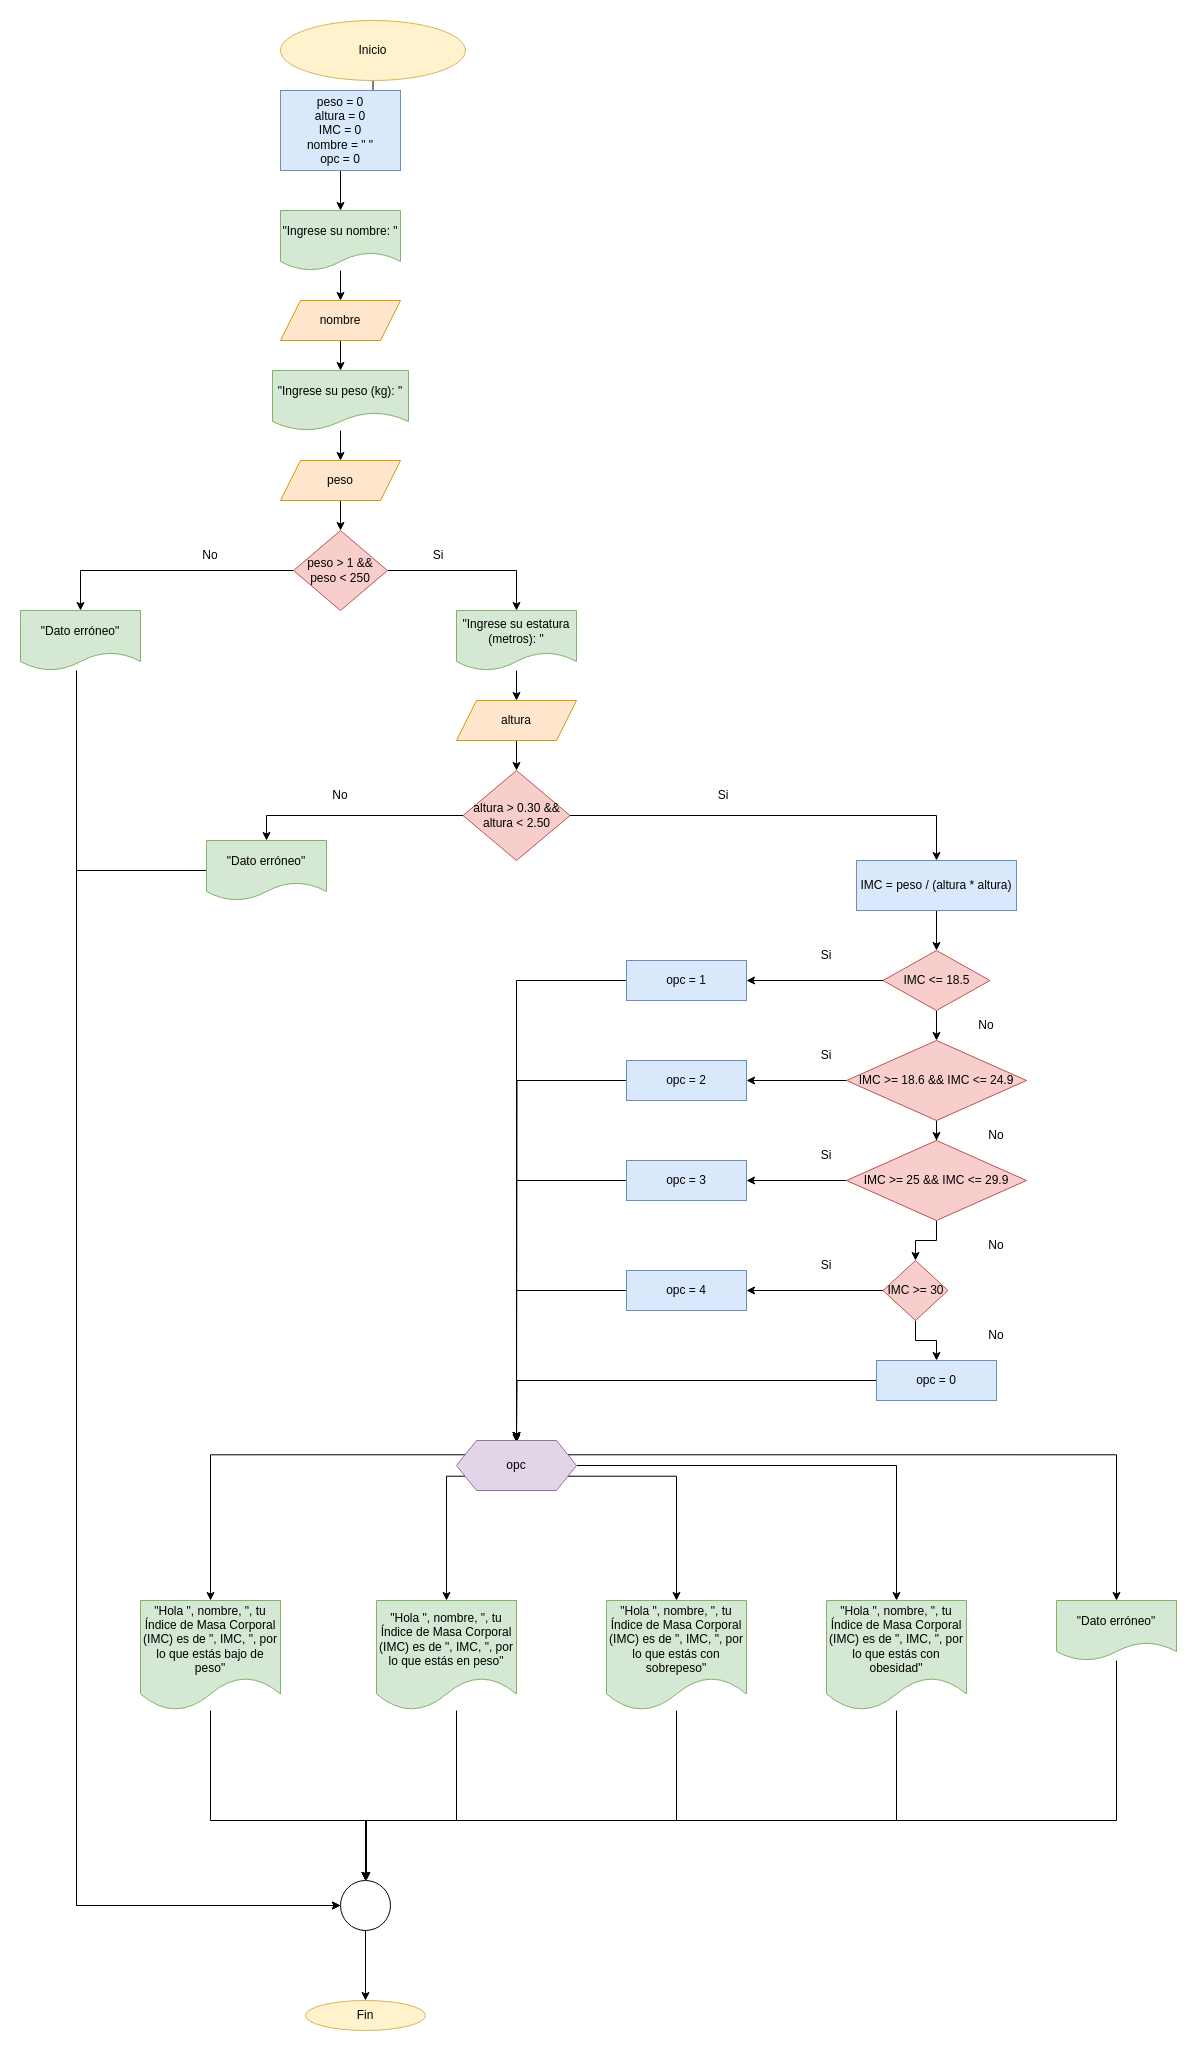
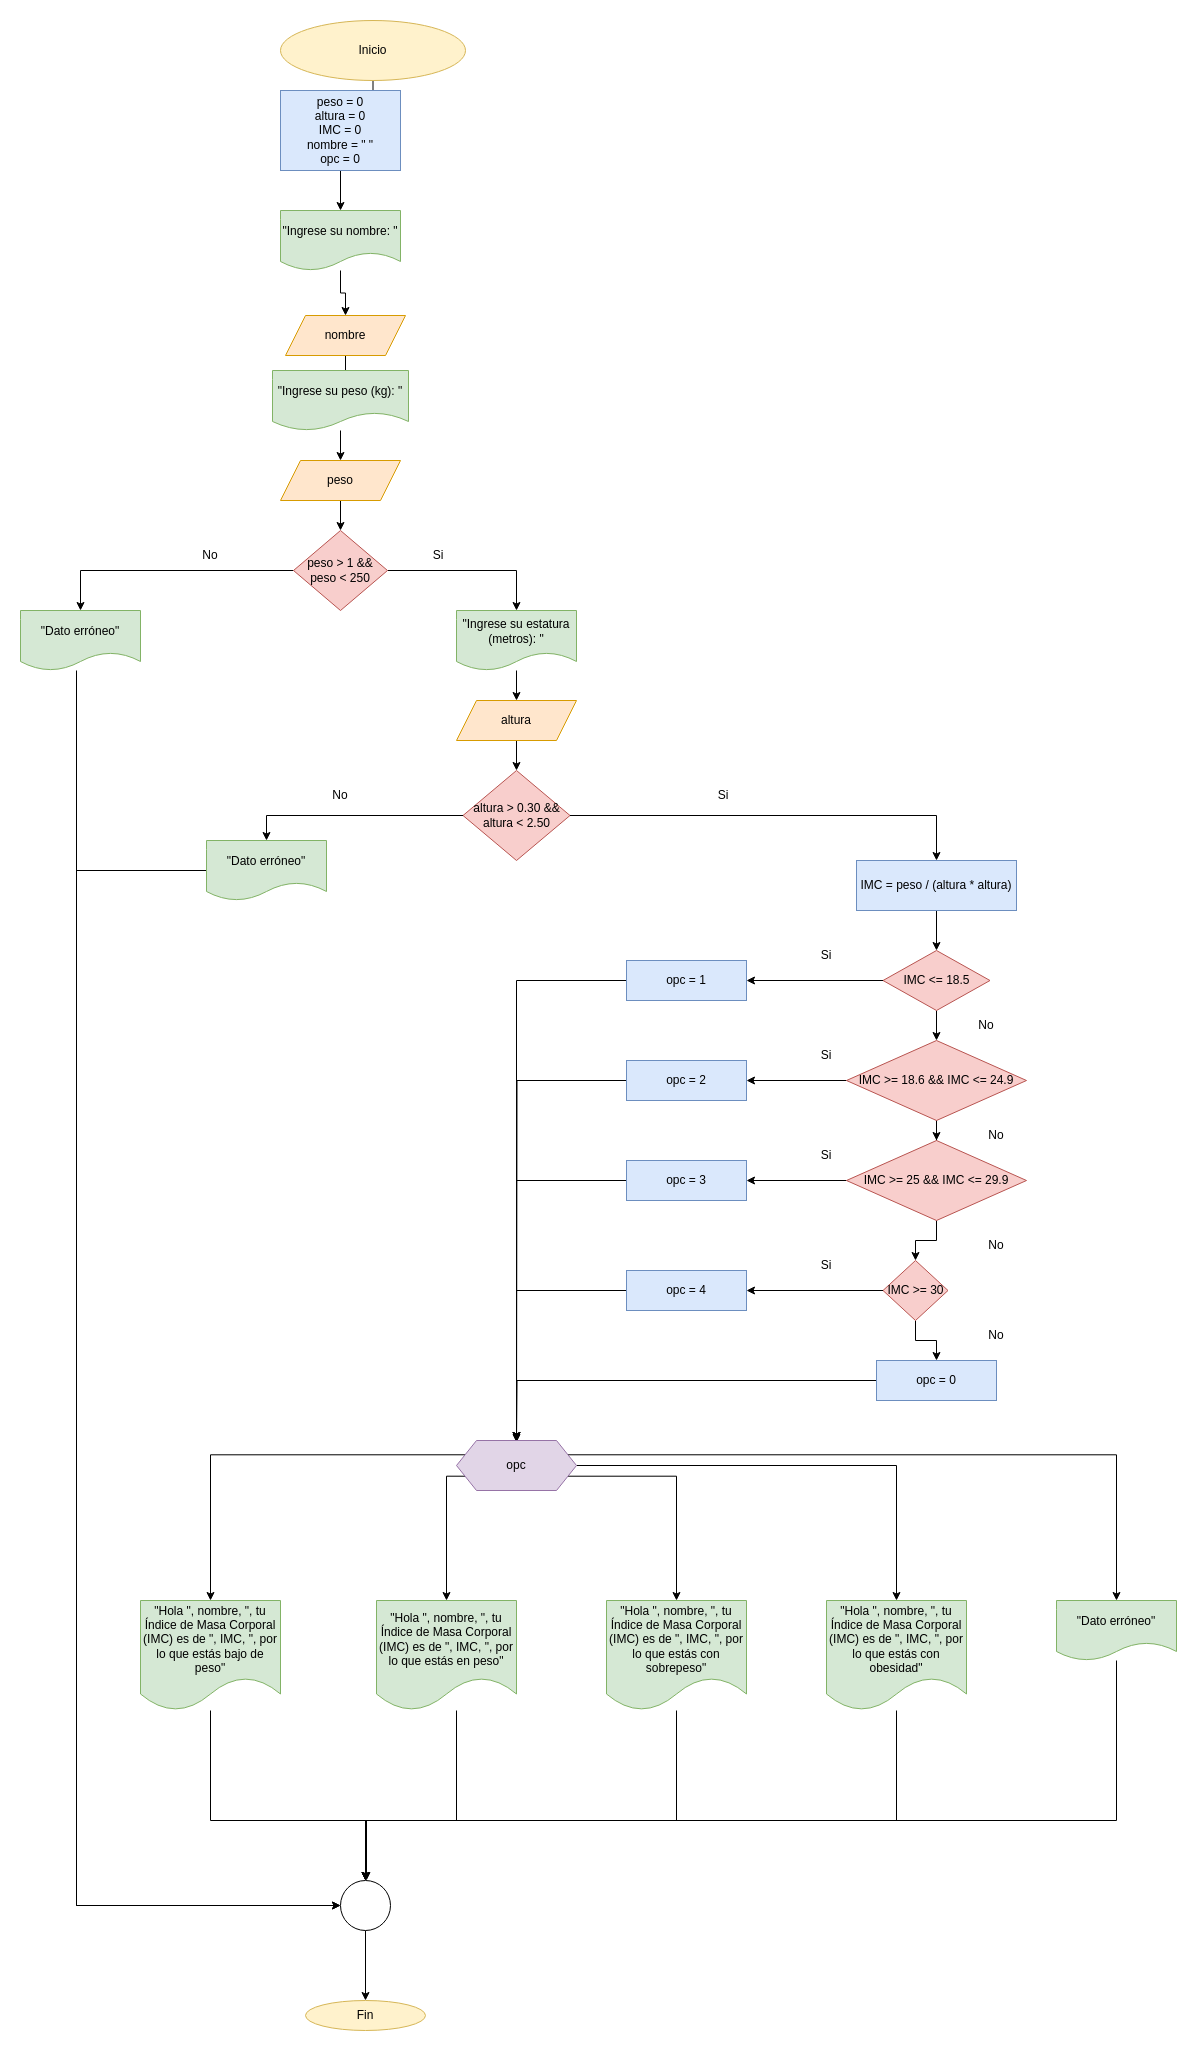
- <mxCell id="9" value="nombre" style="shape=parallelogram;perimeter=parallelogramPerimeter;whiteSpace=wrap;html=1;fixedSize=1;fillColor=#ffe6cc;strokeColor=#d79b00;" vertex="1" parent="1"><mxGeometry x="280" y="300" width="120" height="40" as="geometry" /></mxCell>
+ <mxCell id="9" value="nombre" style="shape=parallelogram;perimeter=parallelogramPerimeter;whiteSpace=wrap;html=1;fixedSize=1;fillColor=#ffe6cc;strokeColor=#d79b00;" vertex="1" parent="1"><mxGeometry x="285" y="315" width="120" height="40" as="geometry" /></mxCell>
